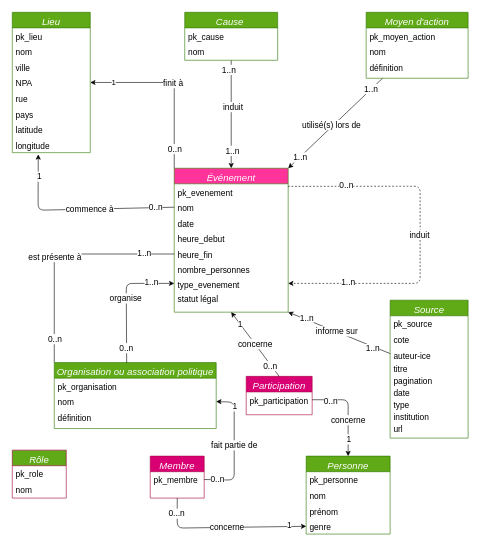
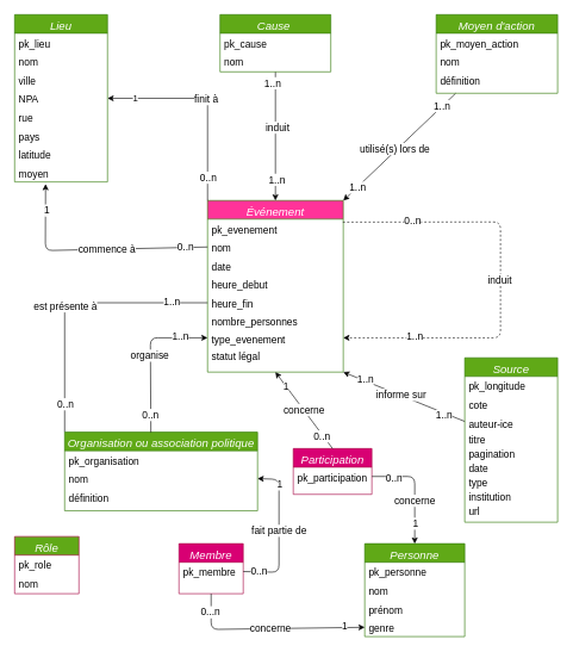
- <mxCell id="30" value="longitude" style="text;align=left;verticalAlign=top;spacingLeft=4;spacingRight=4;overflow=hidden;rotatable=0;points=[[0,0.5],[1,0.5]];portConstraint=eastwest;fontSize=14;" parent="22" vertex="1"><mxGeometry y="208" width="130" height="26" as="geometry" /></mxCell>
+ <mxCell id="30" value="moyen" style="text;align=left;verticalAlign=top;spacingLeft=4;spacingRight=4;overflow=hidden;rotatable=0;points=[[0,0.5],[1,0.5]];portConstraint=eastwest;fontSize=14;" parent="22" vertex="1"><mxGeometry y="208" width="130" height="26" as="geometry" /></mxCell>
- <mxCell id="74" value="pk_source" style="text;align=left;verticalAlign=top;spacingLeft=4;spacingRight=4;overflow=hidden;rotatable=0;points=[[0,0.5],[1,0.5]];portConstraint=eastwest;rounded=0;shadow=0;html=0;fontSize=14;" parent="73" vertex="1"><mxGeometry y="26" width="130" height="26" as="geometry" /></mxCell>
+ <mxCell id="74" value="pk_longitude" style="text;align=left;verticalAlign=top;spacingLeft=4;spacingRight=4;overflow=hidden;rotatable=0;points=[[0,0.5],[1,0.5]];portConstraint=eastwest;rounded=0;shadow=0;html=0;fontSize=14;" parent="73" vertex="1"><mxGeometry y="26" width="130" height="26" as="geometry" /></mxCell>
